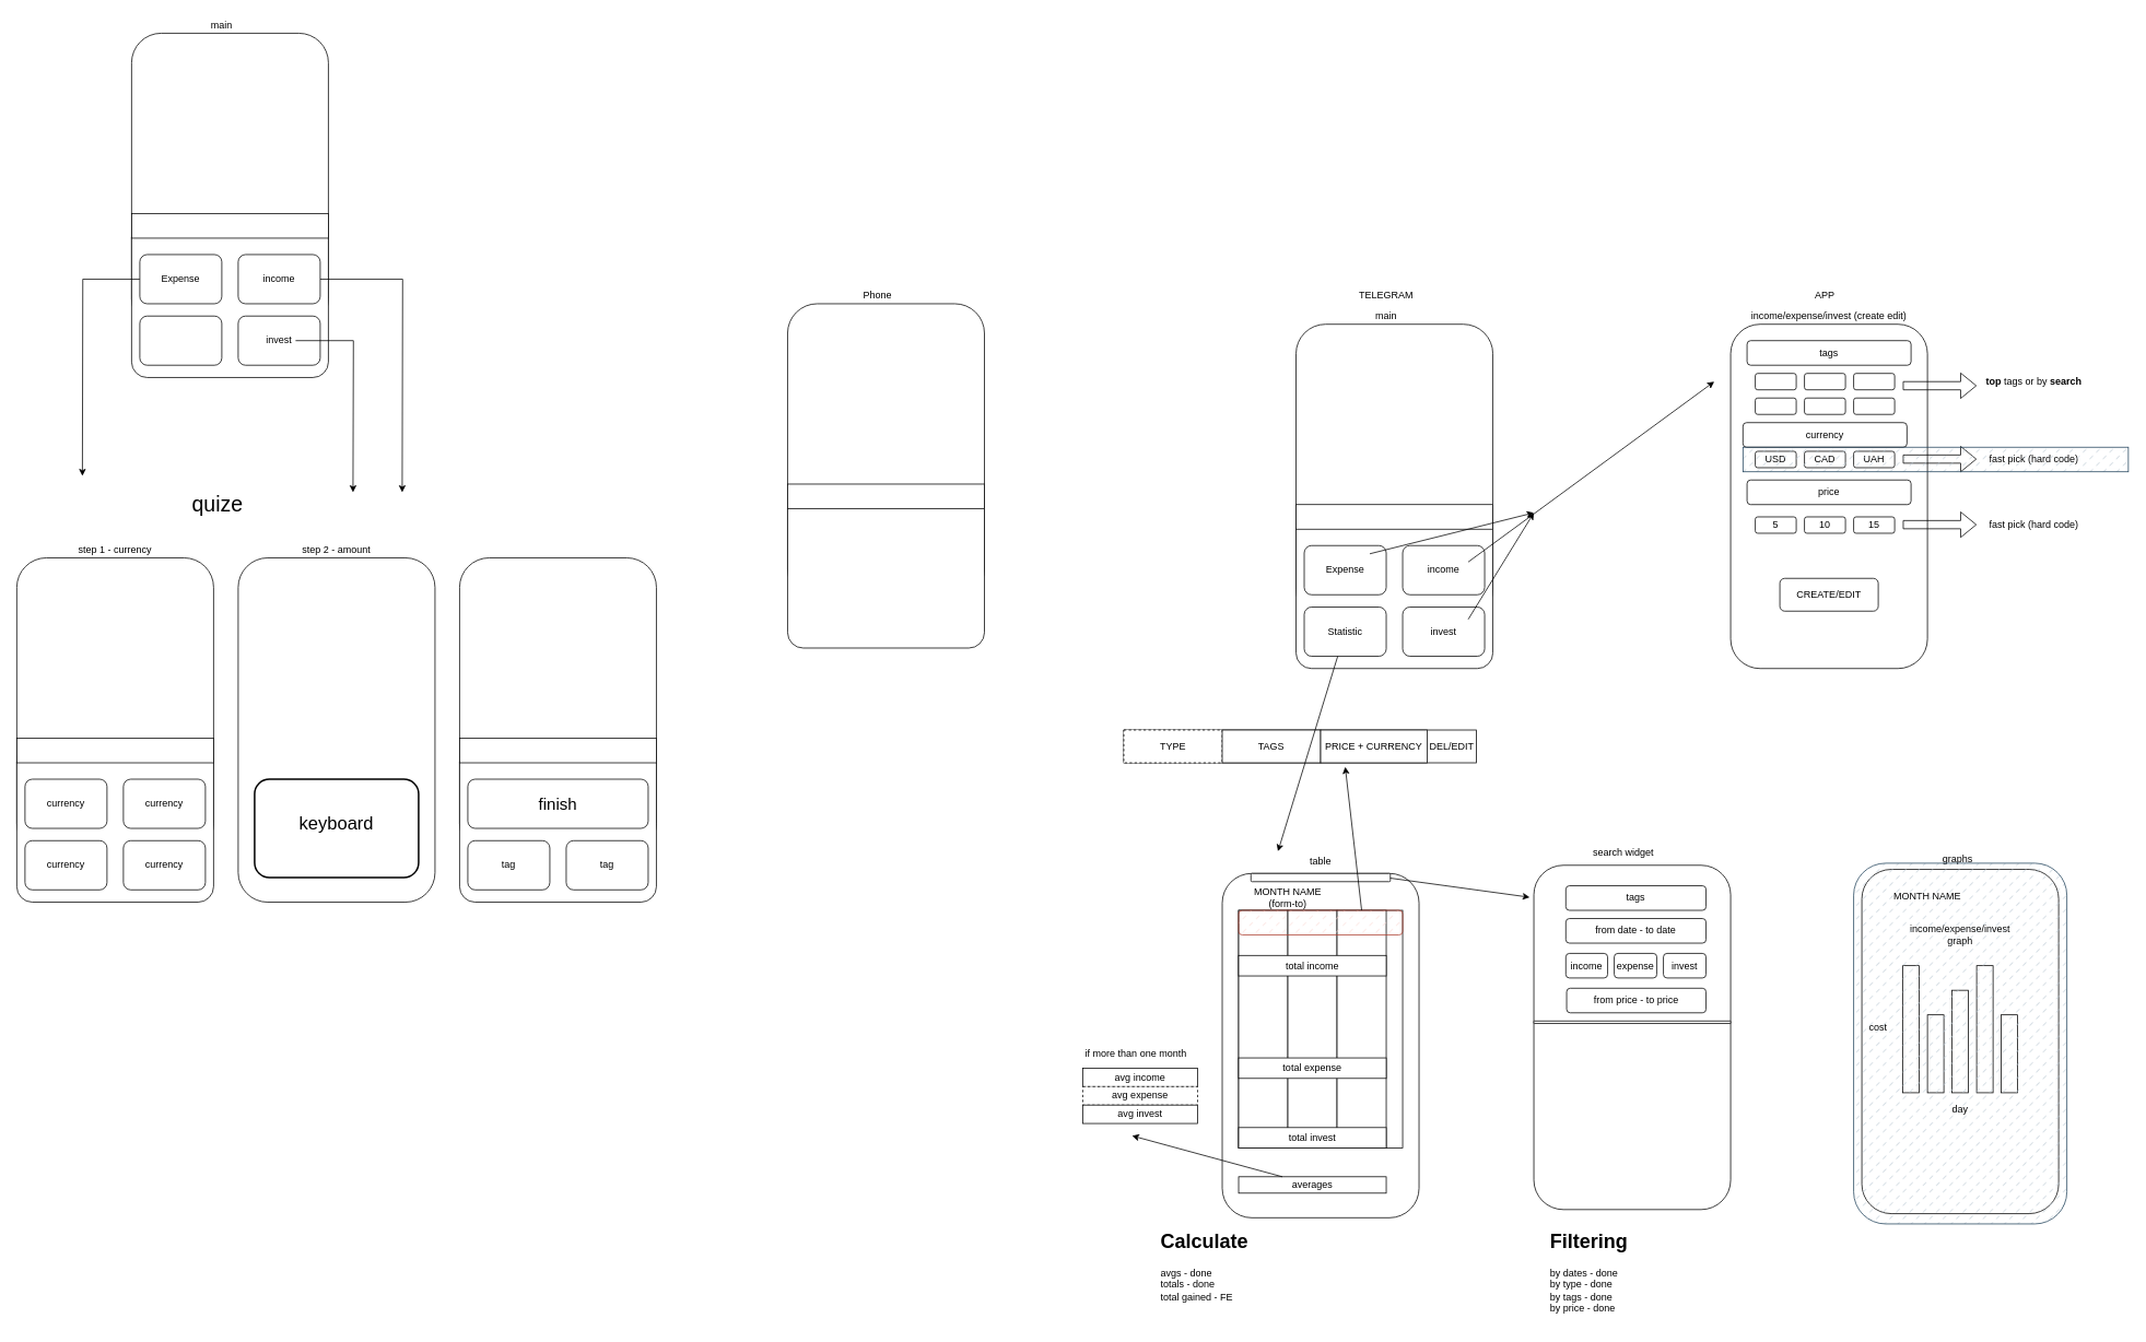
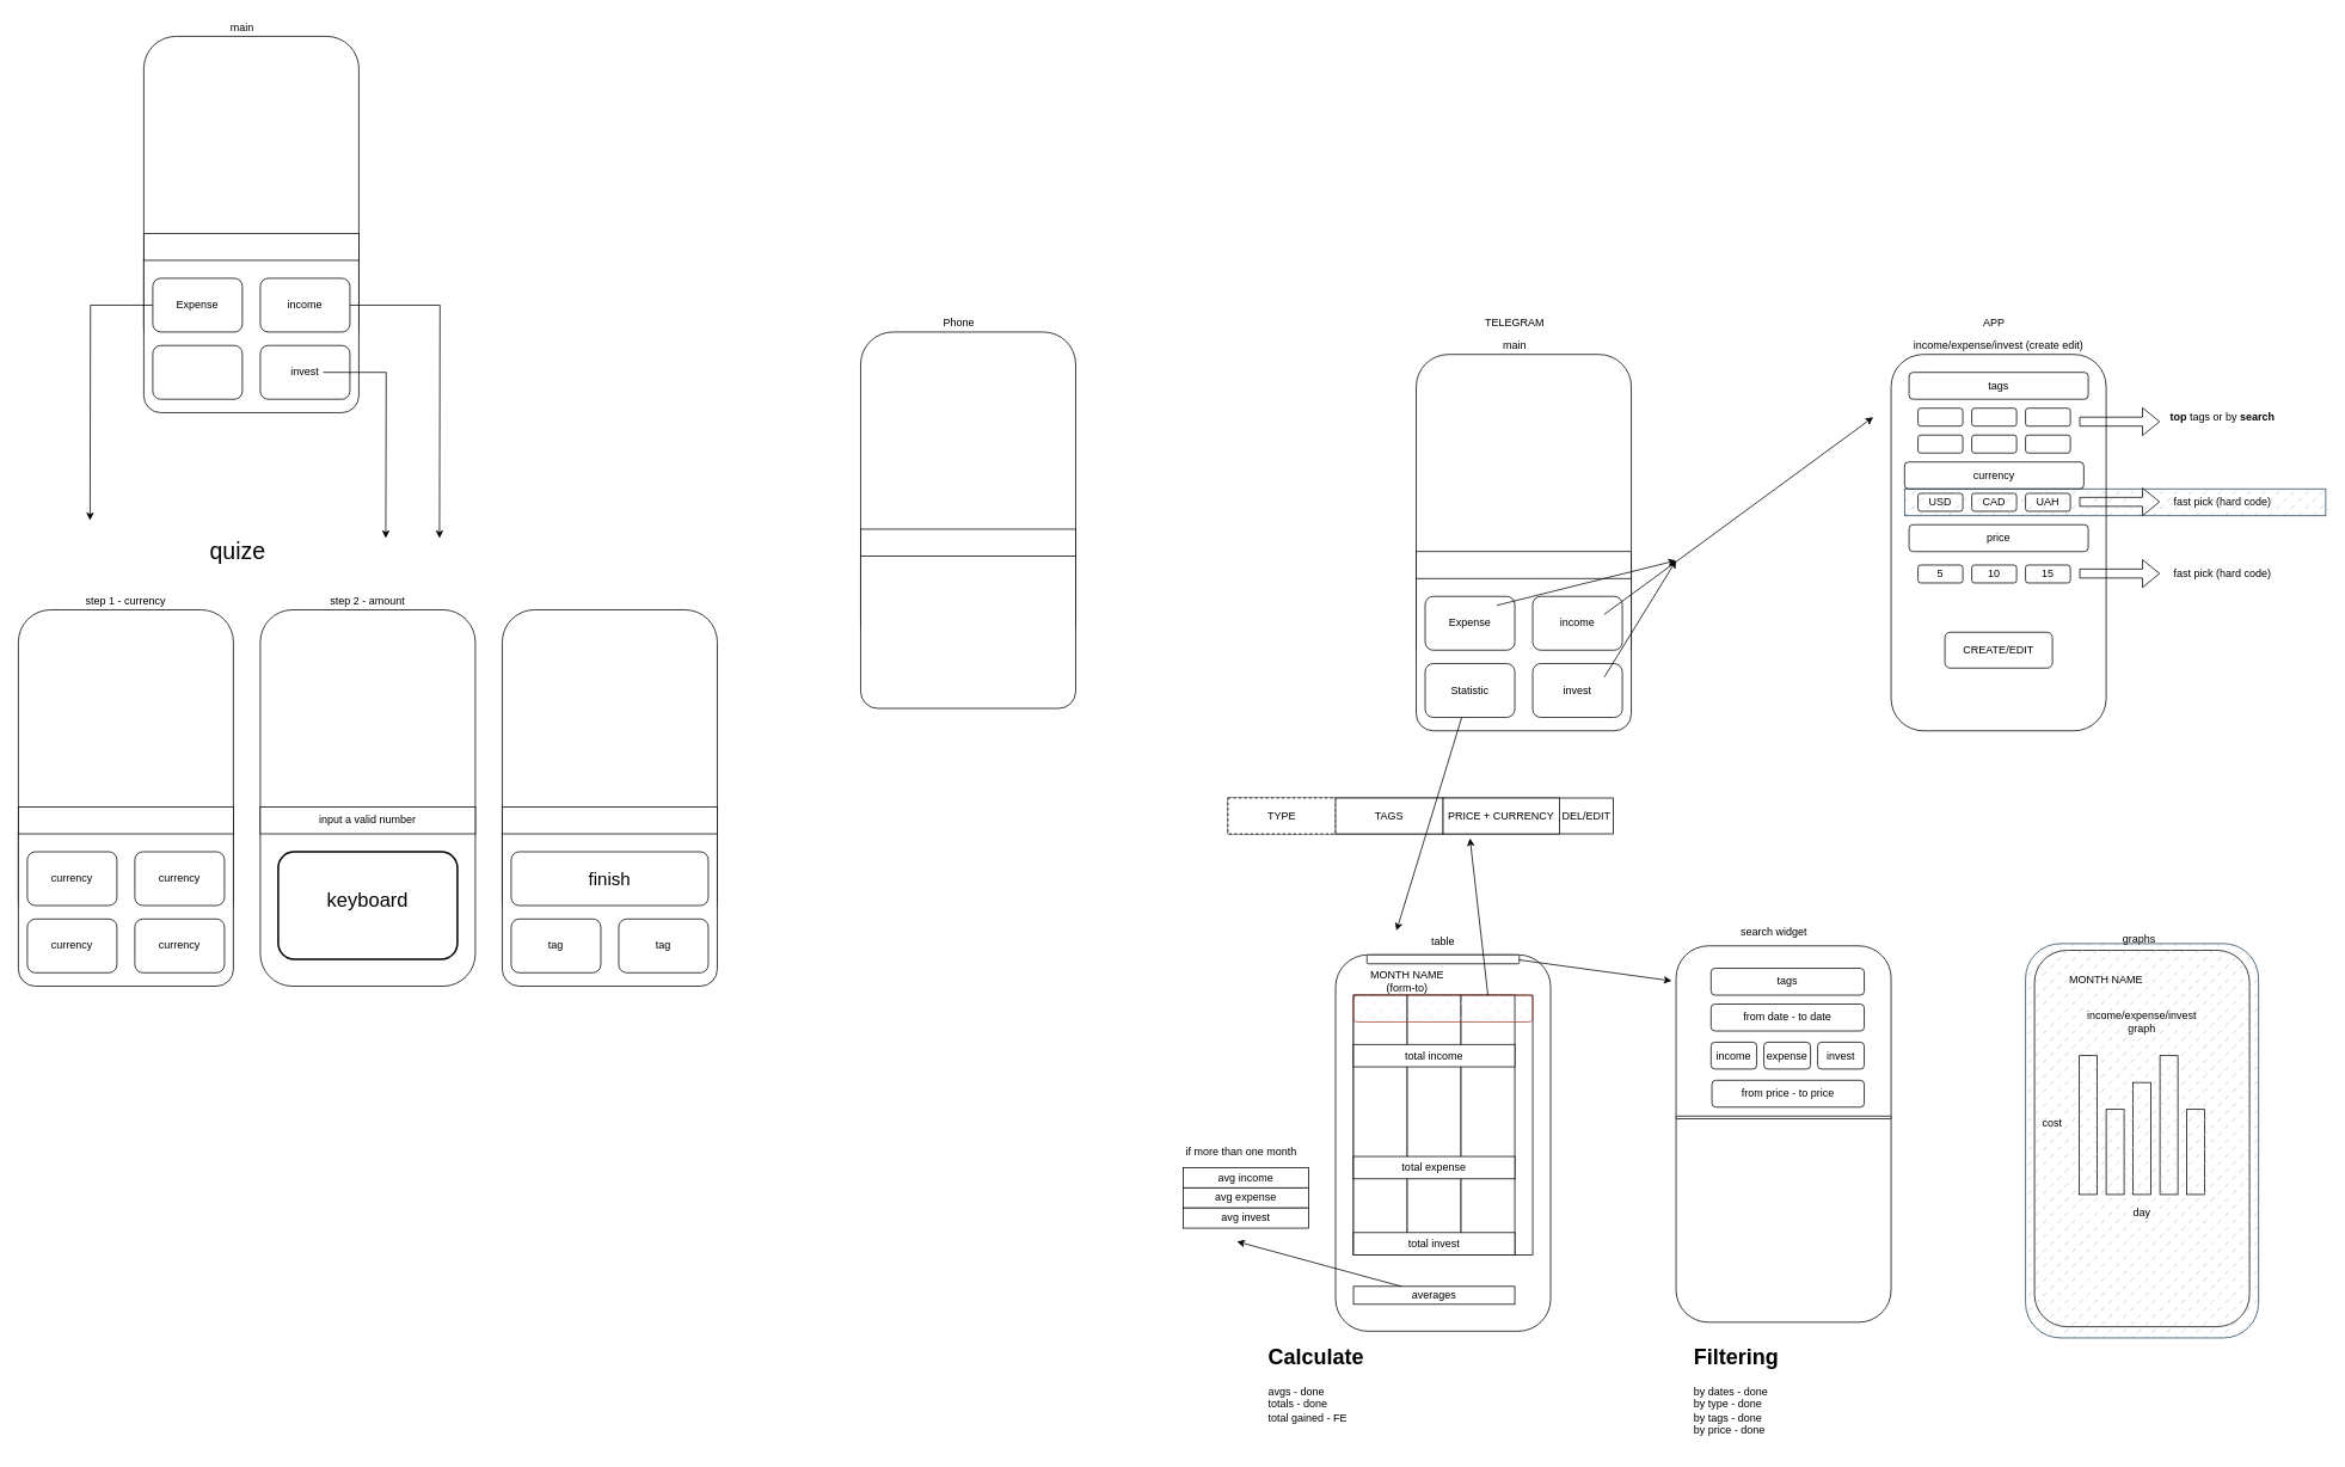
+ <mxCell id="127" value="input a valid number" style="rounded=0;whiteSpace=wrap;html=1;" vertex="1" parent="1"><mxGeometry x="290" y="900" width="240" height="30" as="geometry" /></mxCell>
- <mxCell id="88" value="avg expense" style="rounded=0;whiteSpace=wrap;html=1;dashed=1;" parent="1" vertex="1"><mxGeometry x="1320" y="1325" width="140" height="22.5" as="geometry" /></mxCell>
+ <mxCell id="88" value="avg expense" style="rounded=0;whiteSpace=wrap;html=1;" parent="1" vertex="1"><mxGeometry x="1320" y="1325" width="140" height="22.5" as="geometry" /></mxCell>
